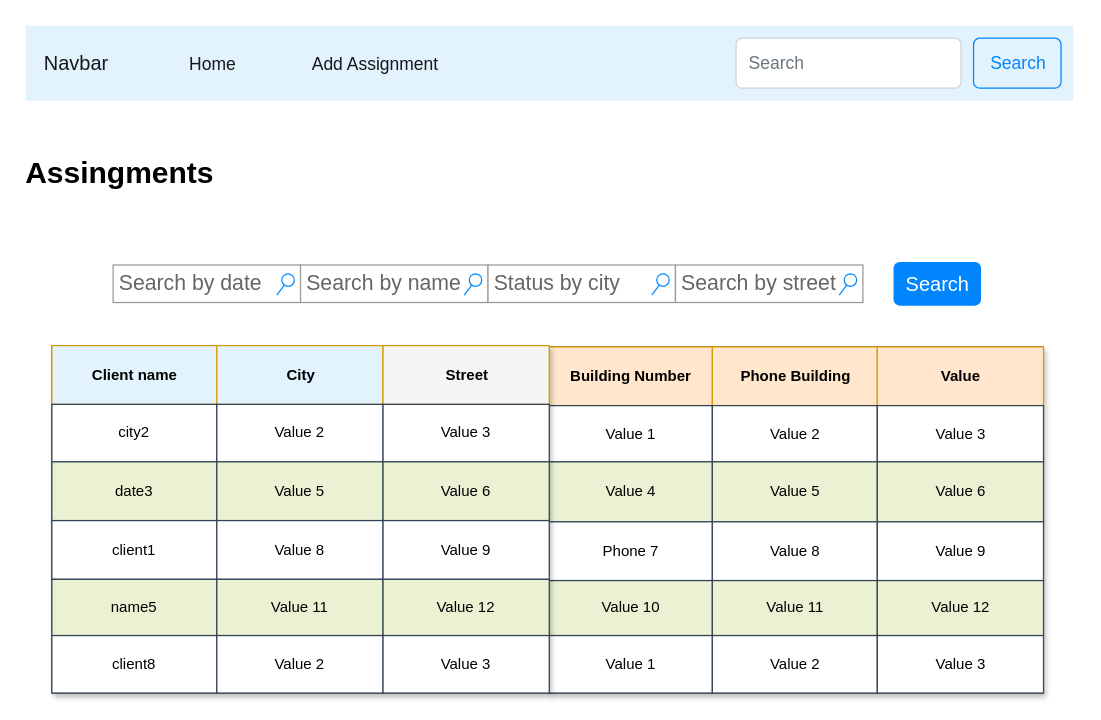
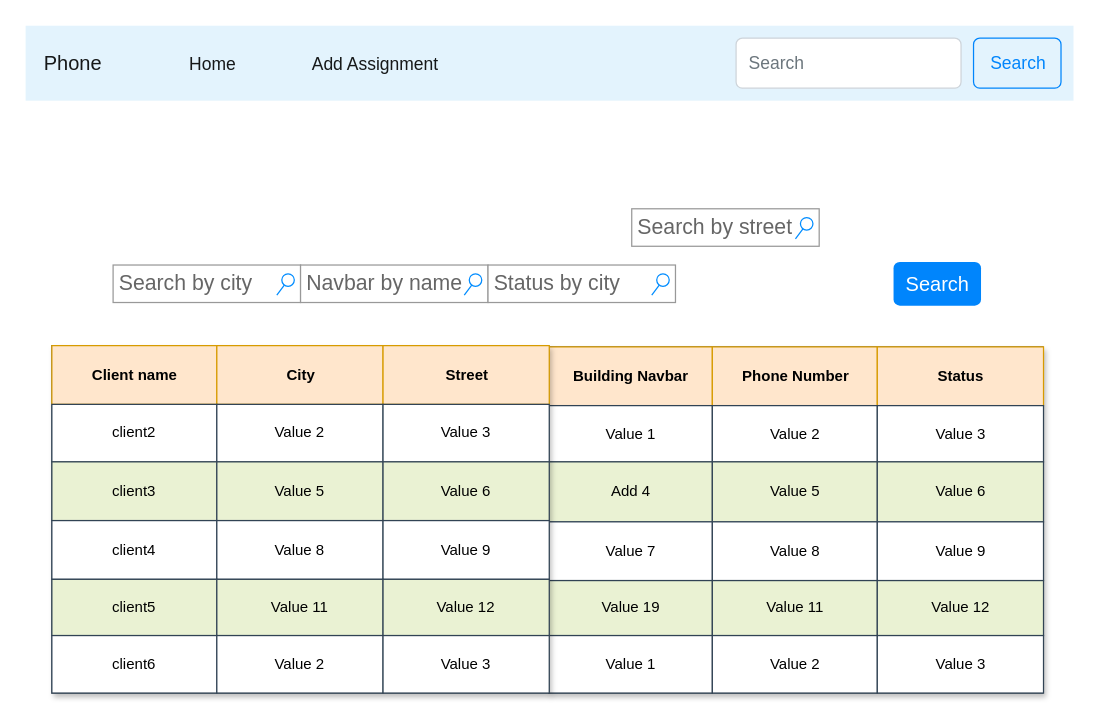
- <mxCell id="29" value="Navbar" style="html=1;shadow=0;dashed=0;fillColor=#E3F3FD;strokeColor=none;fontSize=16;fontColor=#161819;align=left;spacing=15;rounded=0;glass=0;sketch=0;" parent="1" vertex="1"><mxGeometry x="20" width="838.5" height="60" as="geometry" y="20" /></mxCell>
+ <mxCell id="29" value="Phone" style="html=1;shadow=0;dashed=0;fillColor=#E3F3FD;strokeColor=none;fontSize=16;fontColor=#161819;align=left;spacing=15;rounded=0;glass=0;sketch=0;" parent="1" vertex="1"><mxGeometry x="20" width="838.5" height="60" as="geometry" y="20" /></mxCell>
- <mxCell id="27" value="Assingments" style="text;strokeColor=none;fillColor=none;html=1;fontSize=24;fontStyle=1;verticalAlign=middle;align=center;" parent="1" vertex="1"><mxGeometry x="20" y="93" width="150.5" height="90" as="geometry" /></mxCell>
- <mxCell id="34" value="Search by date" style="strokeWidth=1;shadow=0;dashed=0;align=center;html=1;shape=mxgraph.mockup.forms.searchBox;strokeColor=#999999;mainText=;strokeColor2=#008cff;fontColor=#666666;fontSize=17;align=left;spacingLeft=3;rounded=0;glass=0;sketch=0;fillColor=default;" parent="1" vertex="1"><mxGeometry x="90" y="211.5" width="150" height="30" as="geometry" /></mxCell>
+ <mxCell id="34" value="Search by city" style="strokeWidth=1;shadow=0;dashed=0;align=center;html=1;shape=mxgraph.mockup.forms.searchBox;strokeColor=#999999;mainText=;strokeColor2=#008cff;fontColor=#666666;fontSize=17;align=left;spacingLeft=3;rounded=0;glass=0;sketch=0;fillColor=default;" parent="1" vertex="1"><mxGeometry x="90" y="211.5" width="150" height="30" as="geometry" /></mxCell>
- <mxCell id="35" value="Search by name" style="strokeWidth=1;shadow=0;dashed=0;align=center;html=1;shape=mxgraph.mockup.forms.searchBox;strokeColor=#999999;mainText=;strokeColor2=#008cff;fontColor=#666666;fontSize=17;align=left;spacingLeft=3;rounded=0;glass=0;sketch=0;fillColor=default;" parent="1" vertex="1"><mxGeometry x="240" y="211.5" width="150" height="30" as="geometry" /></mxCell>
+ <mxCell id="35" value="Navbar by name" style="strokeWidth=1;shadow=0;dashed=0;align=center;html=1;shape=mxgraph.mockup.forms.searchBox;strokeColor=#999999;mainText=;strokeColor2=#008cff;fontColor=#666666;fontSize=17;align=left;spacingLeft=3;rounded=0;glass=0;sketch=0;fillColor=default;" parent="1" vertex="1"><mxGeometry x="240" y="211.5" width="150" height="30" as="geometry" /></mxCell>
- <mxCell id="37" value="Search by street" style="strokeWidth=1;shadow=0;dashed=0;align=center;html=1;shape=mxgraph.mockup.forms.searchBox;strokeColor=#999999;mainText=;strokeColor2=#008cff;fontColor=#666666;fontSize=17;align=left;spacingLeft=3;rounded=0;glass=0;sketch=0;fillColor=default;" parent="1" vertex="1"><mxGeometry x="540" y="211.5" width="150" height="30" as="geometry" /></mxCell>
+ <mxCell id="37" value="Search by street" style="strokeWidth=1;shadow=0;dashed=0;align=center;html=1;shape=mxgraph.mockup.forms.searchBox;strokeColor=#999999;mainText=;strokeColor2=#008cff;fontColor=#666666;fontSize=17;align=left;spacingLeft=3;rounded=0;glass=0;sketch=0;fillColor=default;" parent="1" vertex="1"><mxGeometry x="505" y="166.5" width="150" height="30" as="geometry" /></mxCell>
- <mxCell id="41" value="Client name" style="connectable=0;recursiveResize=0;strokeColor=#d79b00;fillColor=#e3f3fd;align=center;fontStyle=1;html=1;imageWidth=24;" parent="40" vertex="1"><mxGeometry width="132" height="47" as="geometry"><mxRectangle width="132" height="47" as="alternateBounds" /></mxGeometry></mxCell>
+ <mxCell id="41" value="Client name" style="connectable=0;recursiveResize=0;strokeColor=#d79b00;fillColor=#ffe6cc;align=center;fontStyle=1;html=1;imageWidth=24;" parent="40" vertex="1"><mxGeometry width="132" height="47" as="geometry"><mxRectangle width="132" height="47" as="alternateBounds" /></mxGeometry></mxCell>
- <mxCell id="42" value="City" style="connectable=0;recursiveResize=0;strokeColor=#d79b00;fillColor=#e3f3fd;align=center;fontStyle=1;html=1;" parent="40" vertex="1"><mxGeometry x="132" width="133" height="47" as="geometry"><mxRectangle width="133" height="47" as="alternateBounds" /></mxGeometry></mxCell>
+ <mxCell id="42" value="City" style="connectable=0;recursiveResize=0;strokeColor=#d79b00;fillColor=#ffe6cc;align=center;fontStyle=1;html=1;" parent="40" vertex="1"><mxGeometry x="132" width="133" height="47" as="geometry"><mxRectangle width="133" height="47" as="alternateBounds" /></mxGeometry></mxCell>
- <mxCell id="43" value="Street" style="connectable=0;recursiveResize=0;strokeColor=#d79b00;fillColor=#f5f5f5;align=center;fontStyle=1;html=1;" parent="40" vertex="1"><mxGeometry x="265" width="133" height="47" as="geometry"><mxRectangle width="133" height="47" as="alternateBounds" /></mxGeometry></mxCell>
+ <mxCell id="43" value="Street" style="connectable=0;recursiveResize=0;strokeColor=#d79b00;fillColor=#ffe6cc;align=center;fontStyle=1;html=1;" parent="40" vertex="1"><mxGeometry x="265" width="133" height="47" as="geometry"><mxRectangle width="133" height="47" as="alternateBounds" /></mxGeometry></mxCell>
- <mxCell id="4" value="Building Number" style="connectable=0;recursiveResize=0;strokeColor=#d79b00;fillColor=#ffe6cc;align=center;fontStyle=1;html=1;imageWidth=24;" parent="3" vertex="1"><mxGeometry width="131" height="47" as="geometry"><mxRectangle width="131" height="47" as="alternateBounds" /></mxGeometry></mxCell>
+ <mxCell id="4" value="Building Navbar" style="connectable=0;recursiveResize=0;strokeColor=#d79b00;fillColor=#ffe6cc;align=center;fontStyle=1;html=1;imageWidth=24;" parent="3" vertex="1"><mxGeometry width="131" height="47" as="geometry"><mxRectangle width="131" height="47" as="alternateBounds" /></mxGeometry></mxCell>
- <mxCell id="5" value="Phone Building" style="connectable=0;recursiveResize=0;strokeColor=#d79b00;fillColor=#ffe6cc;align=center;fontStyle=1;html=1;" parent="3" vertex="1"><mxGeometry x="131" width="132" height="47" as="geometry"><mxRectangle width="132" height="47" as="alternateBounds" /></mxGeometry></mxCell>
+ <mxCell id="5" value="Phone Number" style="connectable=0;recursiveResize=0;strokeColor=#d79b00;fillColor=#ffe6cc;align=center;fontStyle=1;html=1;" parent="3" vertex="1"><mxGeometry x="131" width="132" height="47" as="geometry"><mxRectangle width="132" height="47" as="alternateBounds" /></mxGeometry></mxCell>
- <mxCell id="6" value="Value" style="connectable=0;recursiveResize=0;strokeColor=#d79b00;fillColor=#ffe6cc;align=center;fontStyle=1;html=1;" parent="3" vertex="1"><mxGeometry x="263" width="133" height="47" as="geometry"><mxRectangle width="133" height="47" as="alternateBounds" /></mxGeometry></mxCell>
+ <mxCell id="6" value="Status" style="connectable=0;recursiveResize=0;strokeColor=#d79b00;fillColor=#ffe6cc;align=center;fontStyle=1;html=1;" parent="3" vertex="1"><mxGeometry x="263" width="133" height="47" as="geometry"><mxRectangle width="133" height="47" as="alternateBounds" /></mxGeometry></mxCell>
- <mxCell id="45" value="city2" style="connectable=0;recursiveResize=0;strokeColor=inherit;fillColor=inherit;align=center;whiteSpace=wrap;html=1;" parent="44" vertex="1"><mxGeometry width="132" height="46" as="geometry"><mxRectangle width="132" height="46" as="alternateBounds" /></mxGeometry></mxCell>
+ <mxCell id="45" value="client2" style="connectable=0;recursiveResize=0;strokeColor=inherit;fillColor=inherit;align=center;whiteSpace=wrap;html=1;" parent="44" vertex="1"><mxGeometry width="132" height="46" as="geometry"><mxRectangle width="132" height="46" as="alternateBounds" /></mxGeometry></mxCell>
- <mxCell id="49" value="date3" style="connectable=0;recursiveResize=0;strokeColor=inherit;fillColor=inherit;whiteSpace=wrap;html=1;" parent="48" vertex="1"><mxGeometry width="132" height="47" as="geometry"><mxRectangle width="132" height="47" as="alternateBounds" /></mxGeometry></mxCell>
+ <mxCell id="49" value="client3" style="connectable=0;recursiveResize=0;strokeColor=inherit;fillColor=inherit;whiteSpace=wrap;html=1;" parent="48" vertex="1"><mxGeometry width="132" height="47" as="geometry"><mxRectangle width="132" height="47" as="alternateBounds" /></mxGeometry></mxCell>
- <mxCell id="12" value="Value 4" style="connectable=0;recursiveResize=0;strokeColor=inherit;fillColor=inherit;whiteSpace=wrap;html=1;" parent="11" vertex="1"><mxGeometry width="131" height="48" as="geometry"><mxRectangle width="131" height="48" as="alternateBounds" /></mxGeometry></mxCell>
+ <mxCell id="12" value="Add 4" style="connectable=0;recursiveResize=0;strokeColor=inherit;fillColor=inherit;whiteSpace=wrap;html=1;" parent="11" vertex="1"><mxGeometry width="131" height="48" as="geometry"><mxRectangle width="131" height="48" as="alternateBounds" /></mxGeometry></mxCell>
- <mxCell id="53" value="client1" style="connectable=0;recursiveResize=0;strokeColor=inherit;fillColor=inherit;fontStyle=0;align=center;whiteSpace=wrap;html=1;" parent="52" vertex="1"><mxGeometry width="132" height="47" as="geometry"><mxRectangle width="132" height="47" as="alternateBounds" /></mxGeometry></mxCell>
+ <mxCell id="53" value="client4" style="connectable=0;recursiveResize=0;strokeColor=inherit;fillColor=inherit;fontStyle=0;align=center;whiteSpace=wrap;html=1;" parent="52" vertex="1"><mxGeometry width="132" height="47" as="geometry"><mxRectangle width="132" height="47" as="alternateBounds" /></mxGeometry></mxCell>
- <mxCell id="16" value="Phone 7" style="connectable=0;recursiveResize=0;strokeColor=inherit;fillColor=inherit;fontStyle=0;align=center;whiteSpace=wrap;html=1;" parent="15" vertex="1"><mxGeometry width="131" height="47" as="geometry"><mxRectangle width="131" height="47" as="alternateBounds" /></mxGeometry></mxCell>
+ <mxCell id="16" value="Value 7" style="connectable=0;recursiveResize=0;strokeColor=inherit;fillColor=inherit;fontStyle=0;align=center;whiteSpace=wrap;html=1;" parent="15" vertex="1"><mxGeometry width="131" height="47" as="geometry"><mxRectangle width="131" height="47" as="alternateBounds" /></mxGeometry></mxCell>
- <mxCell id="57" value="name5" style="connectable=0;recursiveResize=0;strokeColor=inherit;fillColor=inherit;whiteSpace=wrap;html=1;" parent="56" vertex="1"><mxGeometry width="132" height="45" as="geometry"><mxRectangle width="132" height="45" as="alternateBounds" /></mxGeometry></mxCell>
+ <mxCell id="57" value="client5" style="connectable=0;recursiveResize=0;strokeColor=inherit;fillColor=inherit;whiteSpace=wrap;html=1;" parent="56" vertex="1"><mxGeometry width="132" height="45" as="geometry"><mxRectangle width="132" height="45" as="alternateBounds" /></mxGeometry></mxCell>
- <mxCell id="20" value="Value 10" style="connectable=0;recursiveResize=0;strokeColor=inherit;fillColor=inherit;whiteSpace=wrap;html=1;" parent="19" vertex="1"><mxGeometry width="131" height="44" as="geometry"><mxRectangle width="131" height="44" as="alternateBounds" /></mxGeometry></mxCell>
+ <mxCell id="20" value="Value 19" style="connectable=0;recursiveResize=0;strokeColor=inherit;fillColor=inherit;whiteSpace=wrap;html=1;" parent="19" vertex="1"><mxGeometry width="131" height="44" as="geometry"><mxRectangle width="131" height="44" as="alternateBounds" /></mxGeometry></mxCell>
- <mxCell id="61" value="client8" style="connectable=0;recursiveResize=0;strokeColor=inherit;fillColor=inherit;align=center;whiteSpace=wrap;html=1;" parent="60" vertex="1"><mxGeometry width="132" height="46" as="geometry"><mxRectangle width="132" height="46" as="alternateBounds" /></mxGeometry></mxCell>
+ <mxCell id="61" value="client6" style="connectable=0;recursiveResize=0;strokeColor=inherit;fillColor=inherit;align=center;whiteSpace=wrap;html=1;" parent="60" vertex="1"><mxGeometry width="132" height="46" as="geometry"><mxRectangle width="132" height="46" as="alternateBounds" /></mxGeometry></mxCell>
